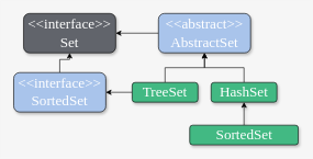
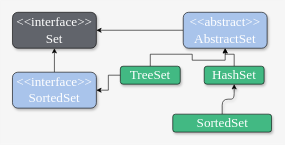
- <mxCell id="4" value="&lt;font style=&quot;font-size: 22px&quot;&gt;&amp;lt;&amp;lt;interface&amp;gt;&amp;gt;&lt;br&gt;Set&lt;/font&gt;" style="text;html=1;strokeColor=#000000;fillColor=#61646B;align=center;verticalAlign=middle;whiteSpace=wrap;rounded=1;shadow=1;fontFamily=Comic Sans MS;fontColor=#FFFFFF;" parent="1" vertex="1"><mxGeometry x="35" y="20" width="140" height="60" as="geometry" /></mxCell>
+ <mxCell id="4" value="&lt;font style=&quot;font-size: 22px&quot;&gt;&amp;lt;&amp;lt;interface&amp;gt;&amp;gt;&lt;br&gt;Set&lt;/font&gt;" style="text;html=1;strokeColor=#000000;fillColor=#61646B;align=center;verticalAlign=middle;whiteSpace=wrap;rounded=1;shadow=1;fontFamily=Comic Sans MS;fontColor=#FFFFFF;" parent="1" vertex="1"><mxGeometry x="20" y="20" width="140" height="60" as="geometry" /></mxCell>
- <mxCell id="3" value="&lt;font style=&quot;font-size: 22px&quot;&gt;&amp;lt;&amp;lt;abstract&amp;gt;&amp;gt;&lt;br&gt;AbstractSet&lt;/font&gt;" style="text;html=1;strokeColor=#000000;fillColor=#A9C4EB;align=center;verticalAlign=middle;whiteSpace=wrap;rounded=1;shadow=1;fontFamily=Comic Sans MS;fontColor=#FFFFFF;" parent="1" vertex="1"><mxGeometry x="240" y="20" width="140" height="60" as="geometry" /></mxCell>
+ <mxCell id="3" value="&lt;font style=&quot;font-size: 22px&quot;&gt;&amp;lt;&amp;lt;abstract&amp;gt;&amp;gt;&lt;br&gt;AbstractSet&lt;/font&gt;" style="text;html=1;strokeColor=#000000;fillColor=#A9C4EB;align=center;verticalAlign=middle;whiteSpace=wrap;rounded=1;shadow=1;fontFamily=Comic Sans MS;fontColor=#FFFFFF;" parent="1" vertex="1"><mxGeometry x="305" y="20" width="140" height="60" as="geometry" /></mxCell>
- <mxCell id="9" value="&lt;font style=&quot;font-size: 22px&quot;&gt;&amp;lt;&amp;lt;interface&amp;gt;&amp;gt;&lt;br&gt;SortedSet&lt;/font&gt;" style="text;html=1;strokeColor=#000000;fillColor=#A9C4EB;align=center;verticalAlign=middle;whiteSpace=wrap;rounded=1;shadow=1;fontFamily=Comic Sans MS;fontColor=#FFFFFF;" parent="1" vertex="1"><mxGeometry x="20" y="110" width="140" height="60" as="geometry" /></mxCell>
+ <mxCell id="9" value="&lt;font style=&quot;font-size: 22px&quot;&gt;&amp;lt;&amp;lt;interface&amp;gt;&amp;gt;&lt;br&gt;SortedSet&lt;/font&gt;" style="text;html=1;strokeColor=#000000;fillColor=#A9C4EB;align=center;verticalAlign=middle;whiteSpace=wrap;rounded=1;shadow=1;fontFamily=Comic Sans MS;fontColor=#FFFFFF;" parent="1" vertex="1"><mxGeometry x="20" y="120" width="140" height="60" as="geometry" /></mxCell>
- <mxCell id="7" value="&lt;span style=&quot;font-size: 22px&quot;&gt;TreeSet&lt;/span&gt;" style="text;html=1;strokeColor=#000000;fillColor=#42B983;align=center;verticalAlign=middle;whiteSpace=wrap;rounded=1;shadow=1;fontFamily=Comic Sans MS;fontColor=#FFFFFF;" parent="1" vertex="1"><mxGeometry x="200" y="125" width="100" height="30" as="geometry" /></mxCell>
+ <mxCell id="7" value="&lt;span style=&quot;font-size: 22px&quot;&gt;TreeSet&lt;/span&gt;" style="text;html=1;strokeColor=#000000;fillColor=#42B983;align=center;verticalAlign=middle;whiteSpace=wrap;rounded=1;shadow=1;fontFamily=Comic Sans MS;fontColor=#FFFFFF;" parent="1" vertex="1"><mxGeometry x="200" y="110" width="100" height="30" as="geometry" /></mxCell>
- <mxCell id="11" value="&lt;span style=&quot;font-size: 22px&quot;&gt;HashSet&lt;/span&gt;" style="text;html=1;strokeColor=#000000;fillColor=#42B983;align=center;verticalAlign=middle;whiteSpace=wrap;rounded=1;shadow=1;fontFamily=Comic Sans MS;fontColor=#FFFFFF;" parent="1" vertex="1"><mxGeometry x="320" y="125" width="100" height="30" as="geometry" /></mxCell>
+ <mxCell id="11" value="&lt;span style=&quot;font-size: 22px&quot;&gt;HashSet&lt;/span&gt;" style="text;html=1;strokeColor=#000000;fillColor=#42B983;align=center;verticalAlign=middle;whiteSpace=wrap;rounded=1;shadow=1;fontFamily=Comic Sans MS;fontColor=#FFFFFF;" parent="1" vertex="1"><mxGeometry x="340" y="110" width="100" height="30" as="geometry" /></mxCell>
